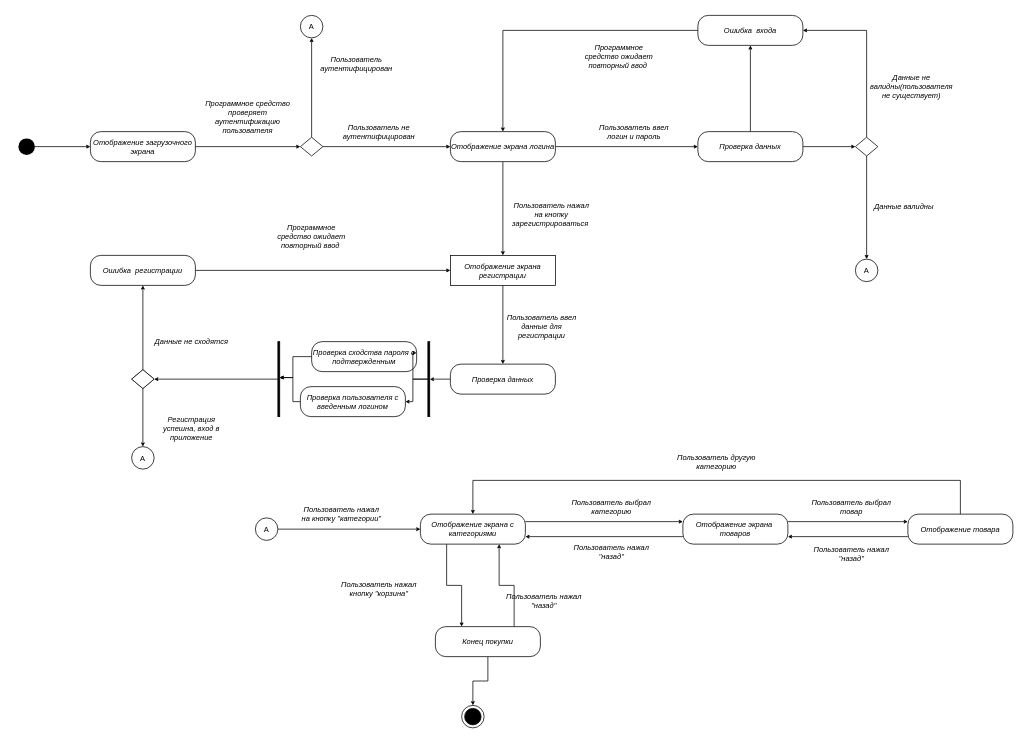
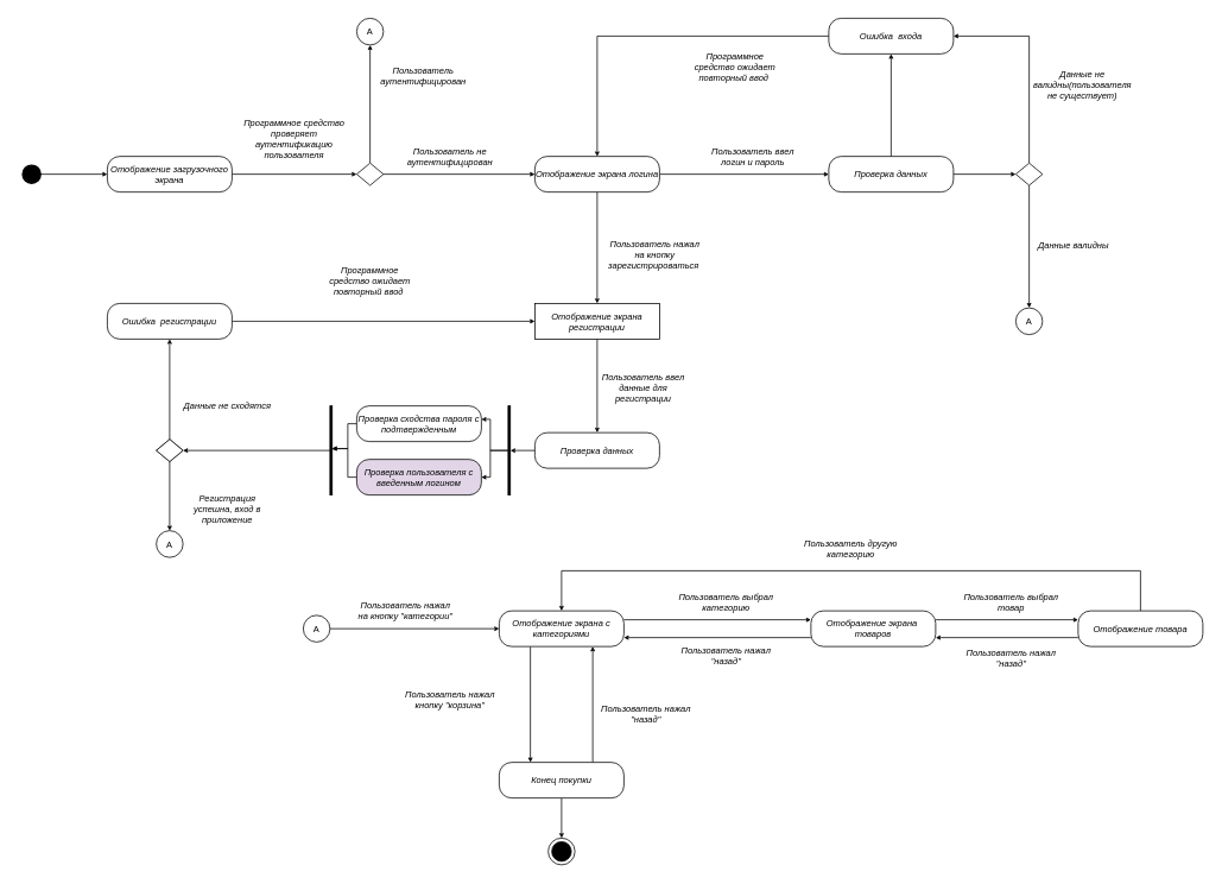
- <mxCell id="28" value="&lt;i&gt;Данные не валидны(пользователя не существует)&lt;/i&gt;" style="text;html=1;strokeColor=none;fillColor=none;align=center;verticalAlign=middle;whiteSpace=wrap;rounded=0;fontSize=10;" parent="1" vertex="1"><mxGeometry x="1160" y="90" width="110" height="50" as="geometry" /></mxCell>
+ <mxCell id="28" value="&lt;i&gt;Данные не валидны(пользователя не существует)&lt;/i&gt;" style="text;html=1;strokeColor=none;fillColor=none;align=center;verticalAlign=middle;whiteSpace=wrap;rounded=0;fontSize=10;" parent="1" vertex="1"><mxGeometry x="1160" y="70" width="110" height="50" as="geometry" /></mxCell>
- <mxCell id="40" value="&lt;i&gt;Проверка сходства пароля с подтвержденным&lt;/i&gt;" style="rounded=1;whiteSpace=wrap;html=1;strokeColor=default;fontSize=10;arcSize=35;" parent="1" vertex="1"><mxGeometry x="415" y="455" width="140" height="40" as="geometry" /></mxCell>
+ <mxCell id="40" value="&lt;i&gt;Проверка сходства пароля с подтвержденным&lt;/i&gt;" style="rounded=1;whiteSpace=wrap;html=1;strokeColor=default;fontSize=10;arcSize=35;" parent="1" vertex="1"><mxGeometry x="400" y="455" width="140" height="40" as="geometry" /></mxCell>
- <mxCell id="44" value="&lt;i&gt;Проверка пользователя с введенным логином&lt;/i&gt;" style="rounded=1;whiteSpace=wrap;html=1;strokeColor=default;fontSize=10;arcSize=35;" parent="1" vertex="1"><mxGeometry x="400" y="515" width="140" height="40" as="geometry" /></mxCell>
+ <mxCell id="44" value="&lt;i&gt;Проверка пользователя с введенным логином&lt;/i&gt;" style="rounded=1;whiteSpace=wrap;html=1;strokeColor=default;fontSize=10;arcSize=35;fillColor=#e1d5e7;" parent="1" vertex="1"><mxGeometry x="400" y="515" width="140" height="40" as="geometry" /></mxCell>
- <mxCell id="62" value="&lt;i&gt;Конец покупки&lt;/i&gt;" style="rounded=1;whiteSpace=wrap;html=1;strokeColor=default;fontSize=10;arcSize=35;" parent="1" vertex="1"><mxGeometry x="580" y="835" width="140" height="40" as="geometry" /></mxCell>
+ <mxCell id="62" value="&lt;i&gt;Конец покупки&lt;/i&gt;" style="rounded=1;whiteSpace=wrap;html=1;strokeColor=default;fontSize=10;arcSize=35;" parent="1" vertex="1"><mxGeometry x="560" y="855" width="140" height="40" as="geometry" /></mxCell>
